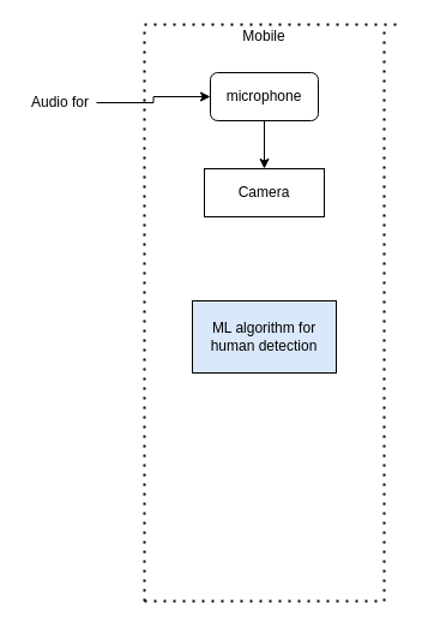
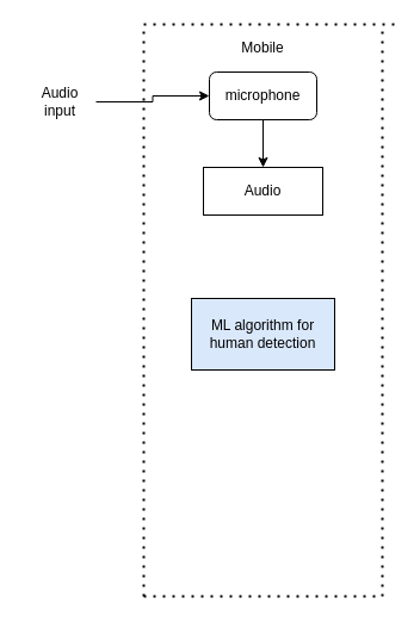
- <mxCell id="6" value="Mobile" style="text;html=1;strokeColor=none;fillColor=none;align=center;verticalAlign=middle;whiteSpace=wrap;rounded=0;" vertex="1" parent="1"><mxGeometry x="190" y="20" width="60" height="20" as="geometry" /></mxCell>
+ <mxCell id="6" value="Mobile" style="text;html=1;strokeColor=none;fillColor=none;align=center;verticalAlign=middle;whiteSpace=wrap;rounded=0;" vertex="1" parent="1"><mxGeometry x="190" y="30" width="60" height="20" as="geometry" /></mxCell>
- <mxCell id="8" value="Audio for" style="text;html=1;strokeColor=none;fillColor=none;align=center;verticalAlign=middle;whiteSpace=wrap;rounded=0;" vertex="1" parent="1"><mxGeometry x="20" y="70" width="60" height="30" as="geometry" /></mxCell>
+ <mxCell id="8" value="Audio input" style="text;html=1;strokeColor=none;fillColor=none;align=center;verticalAlign=middle;whiteSpace=wrap;rounded=0;" vertex="1" parent="1"><mxGeometry x="20" y="70" width="60" height="30" as="geometry" /></mxCell>
- <mxCell id="11" value="Camera" style="whiteSpace=wrap;html=1;rounded=0;" vertex="1" parent="1"><mxGeometry x="170" y="140" width="100" height="40" as="geometry" /></mxCell>
+ <mxCell id="11" value="Audio" style="whiteSpace=wrap;html=1;rounded=0;" vertex="1" parent="1"><mxGeometry x="170" y="140" width="100" height="40" as="geometry" /></mxCell>
